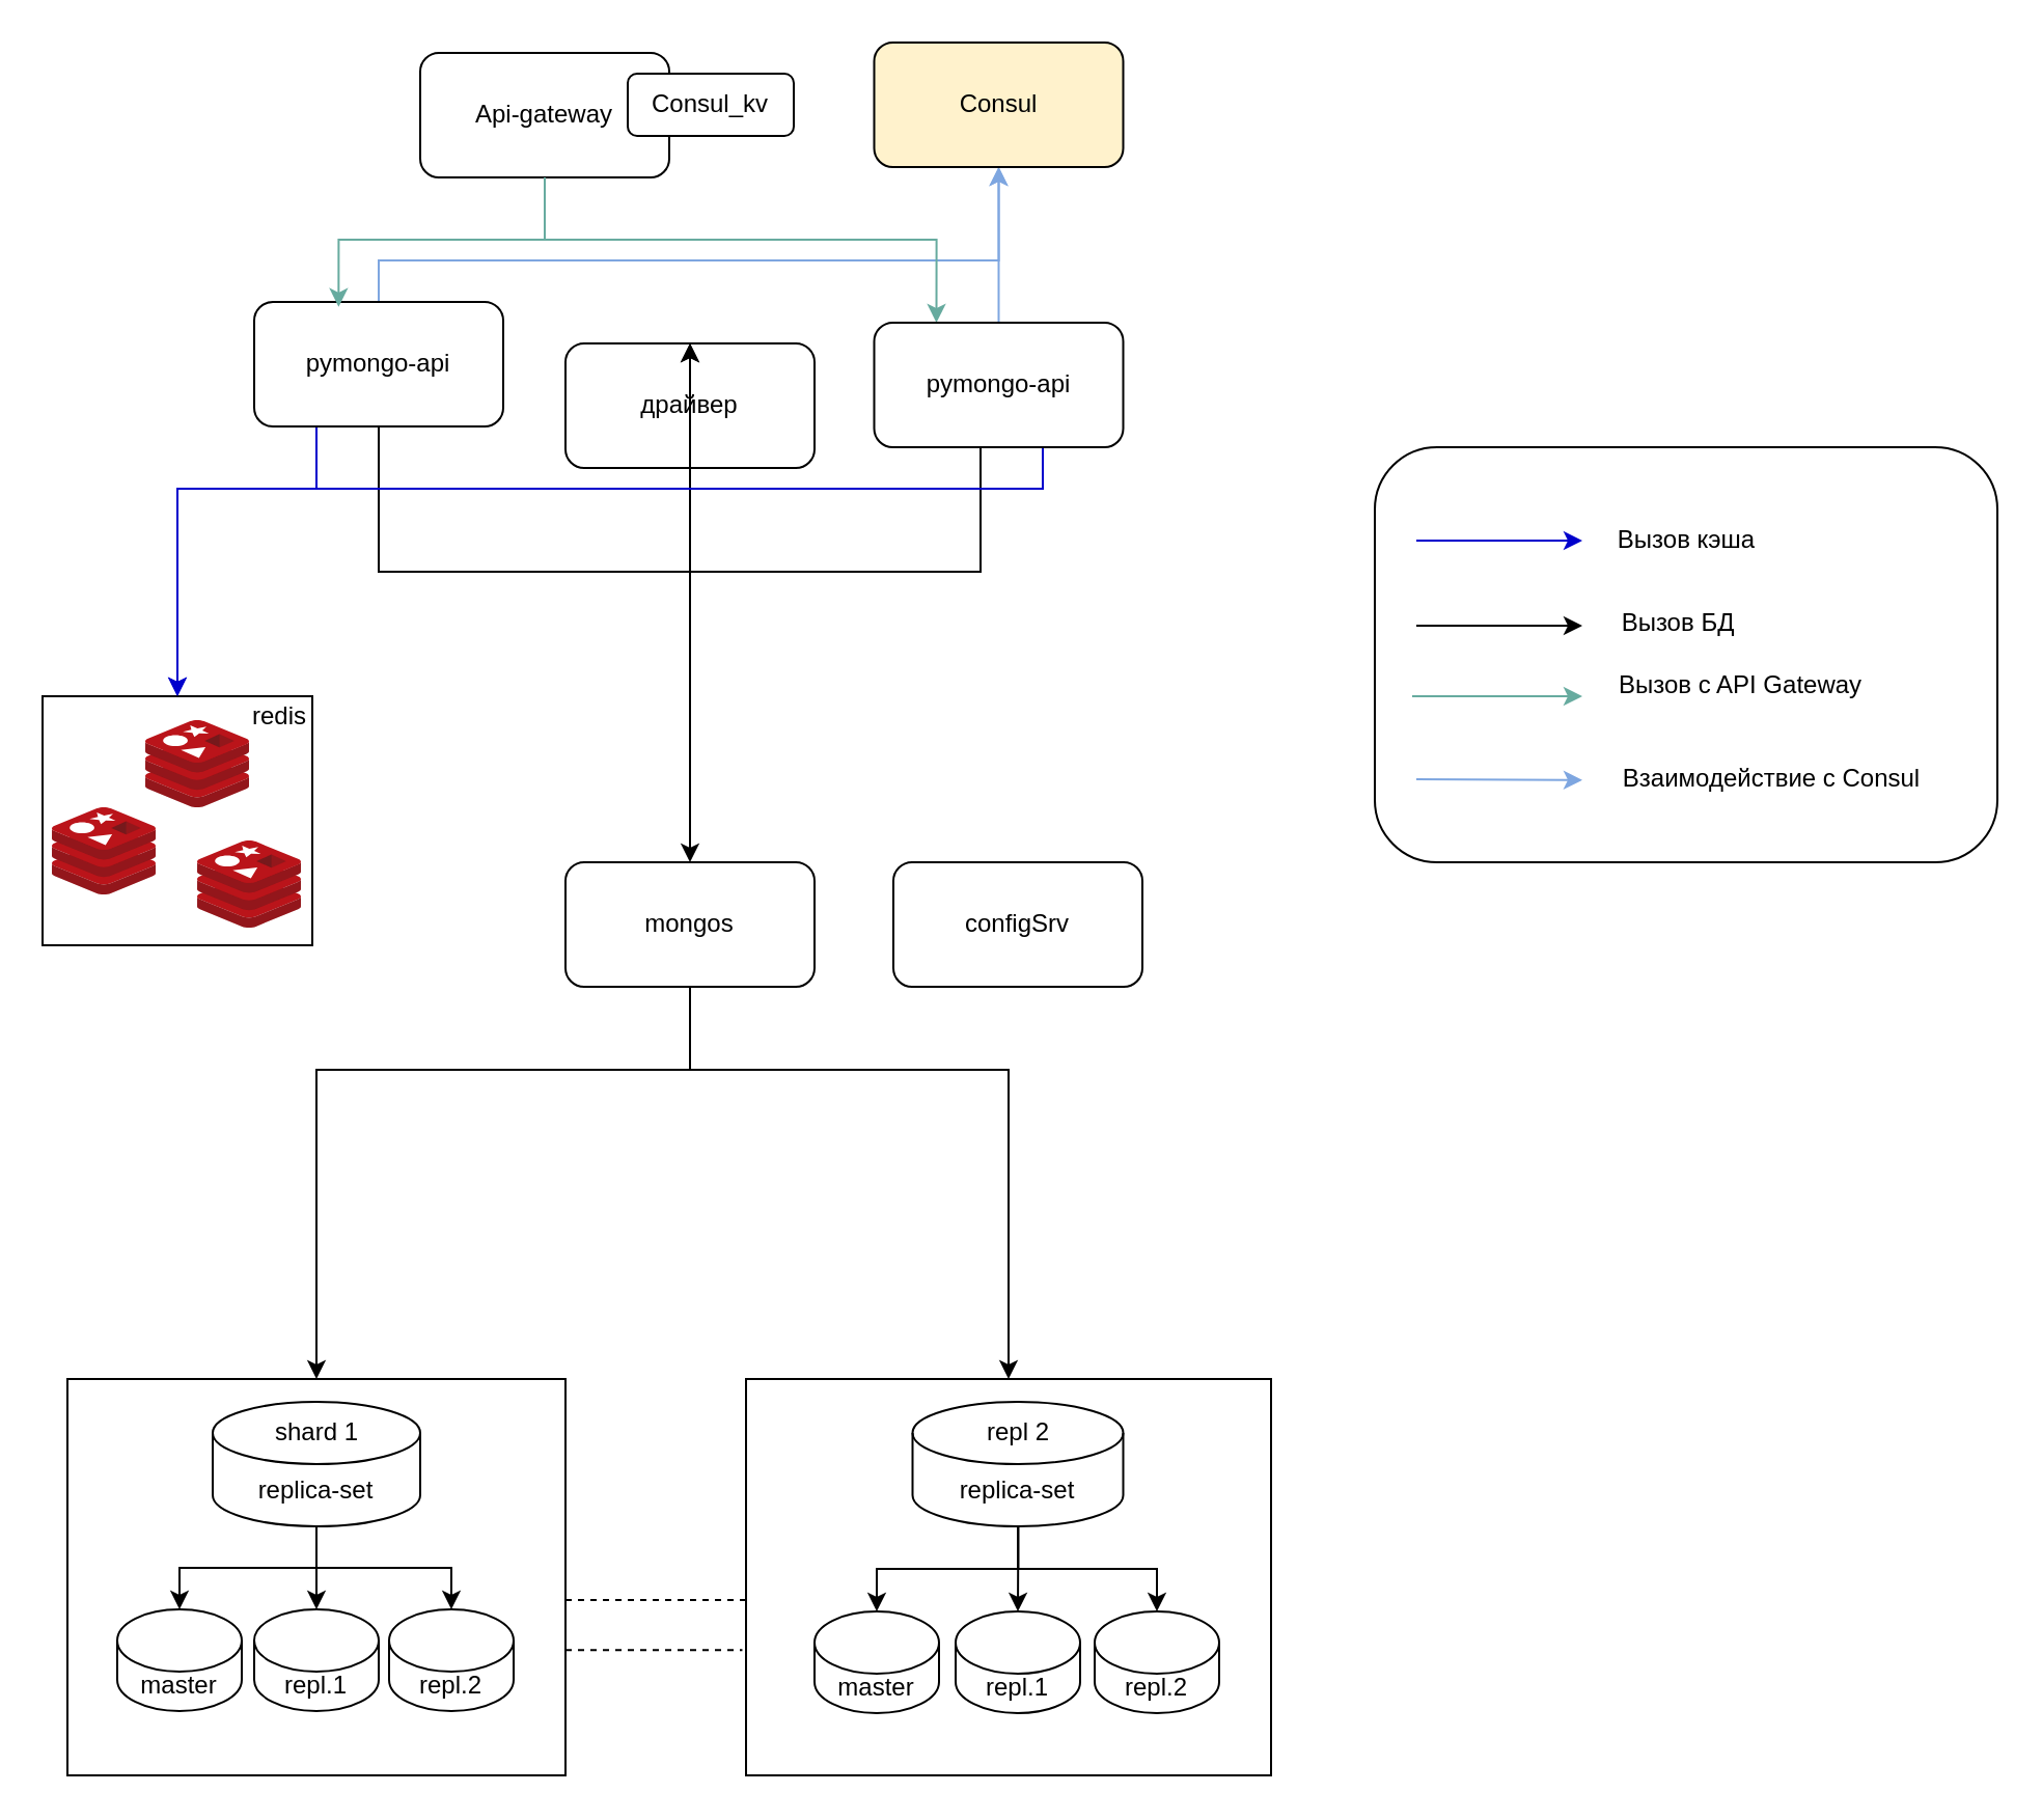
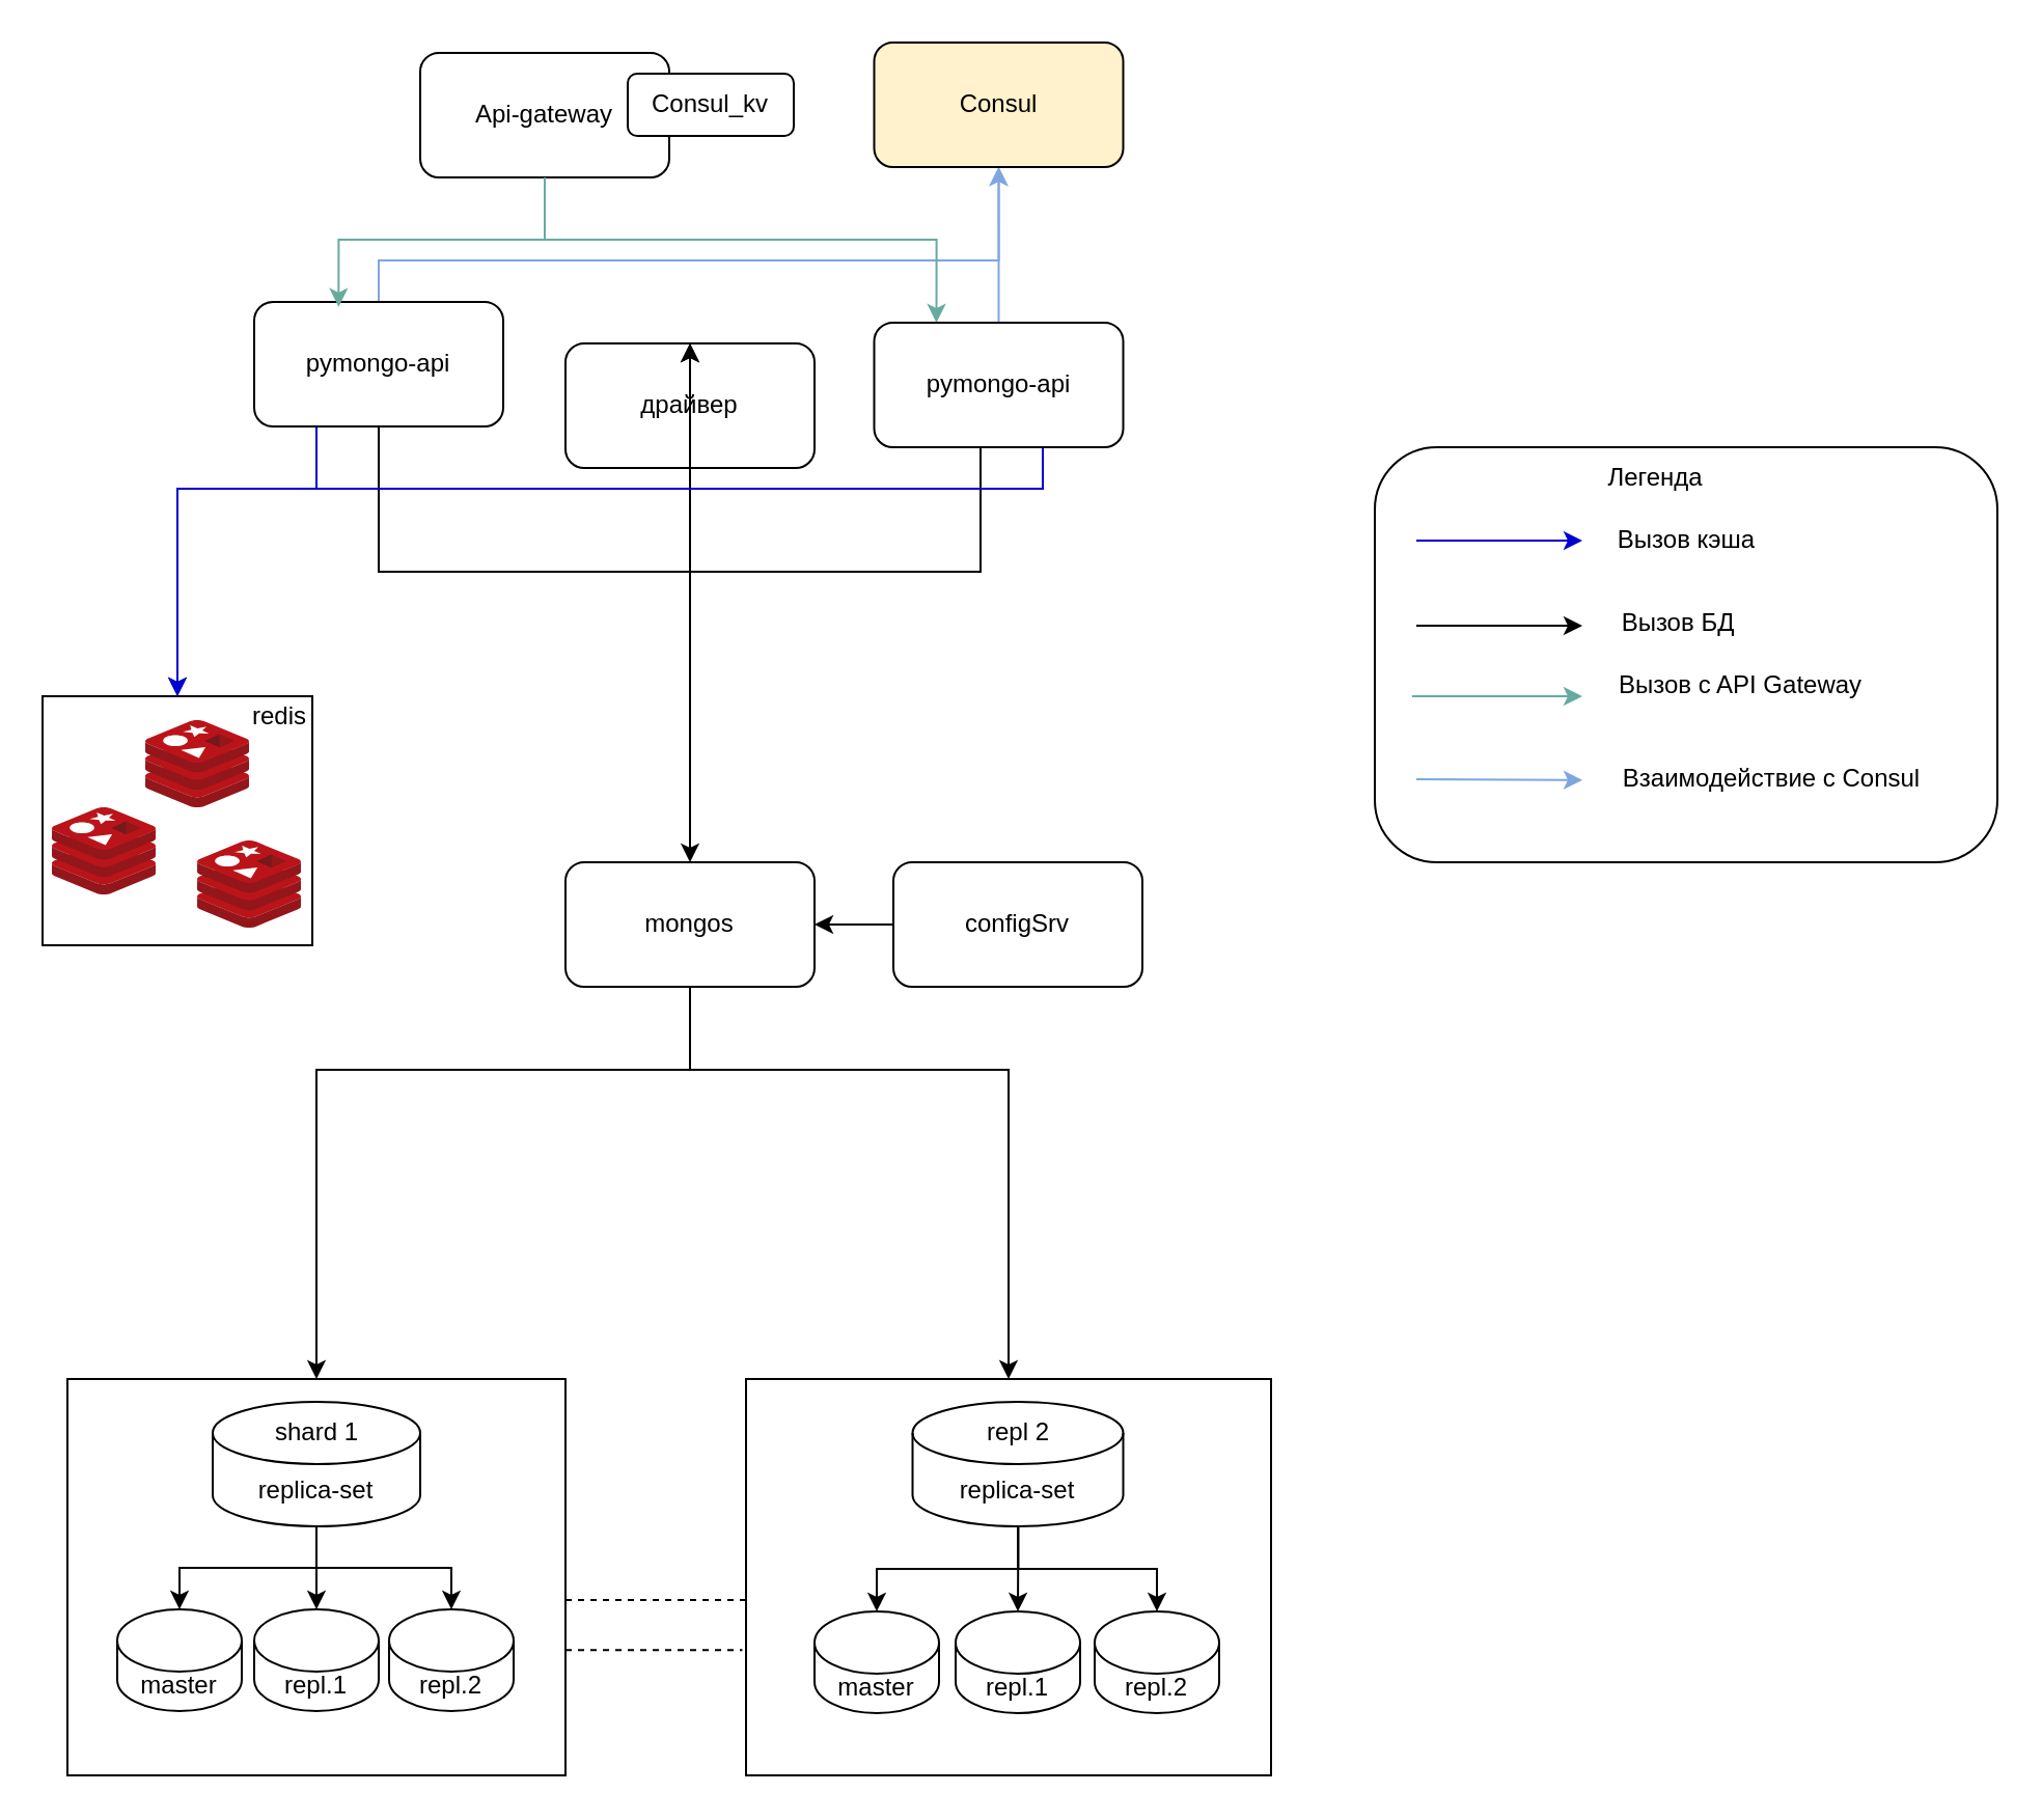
+ <mxCell id="42" value="Легенда" style="text;html=1;align=center;verticalAlign=middle;resizable=0;points=[];autosize=1;strokeColor=none;fillColor=none;" vertex="1" parent="1"><mxGeometry x="762" y="215" width="70" height="30" as="geometry" /></mxCell>
+ <mxCell id="17" style="edgeStyle=orthogonalEdgeStyle;rounded=0;orthogonalLoop=1;jettySize=auto;html=1;" parent="1" source="18" target="16" edge="1"><mxGeometry relative="1" as="geometry" /></mxCell>
